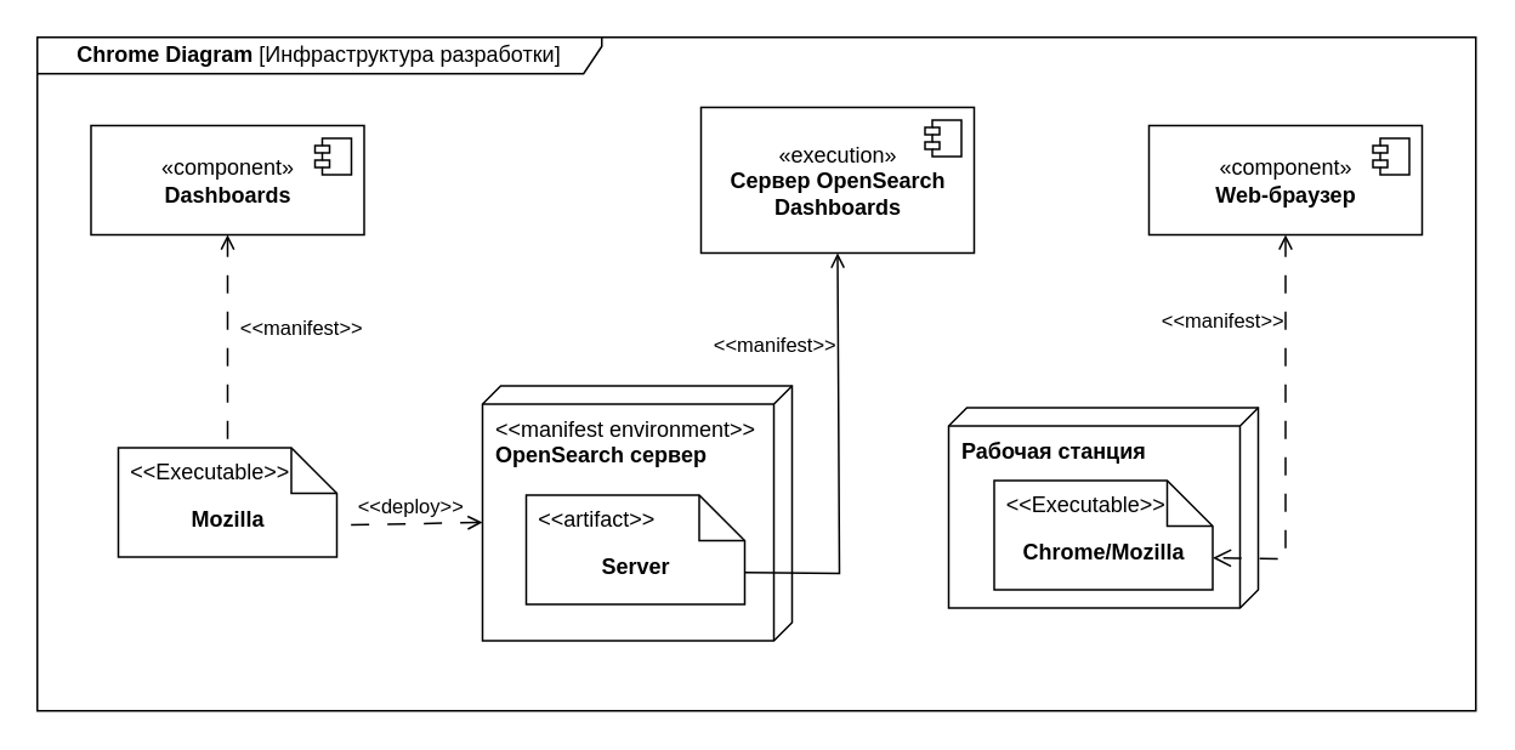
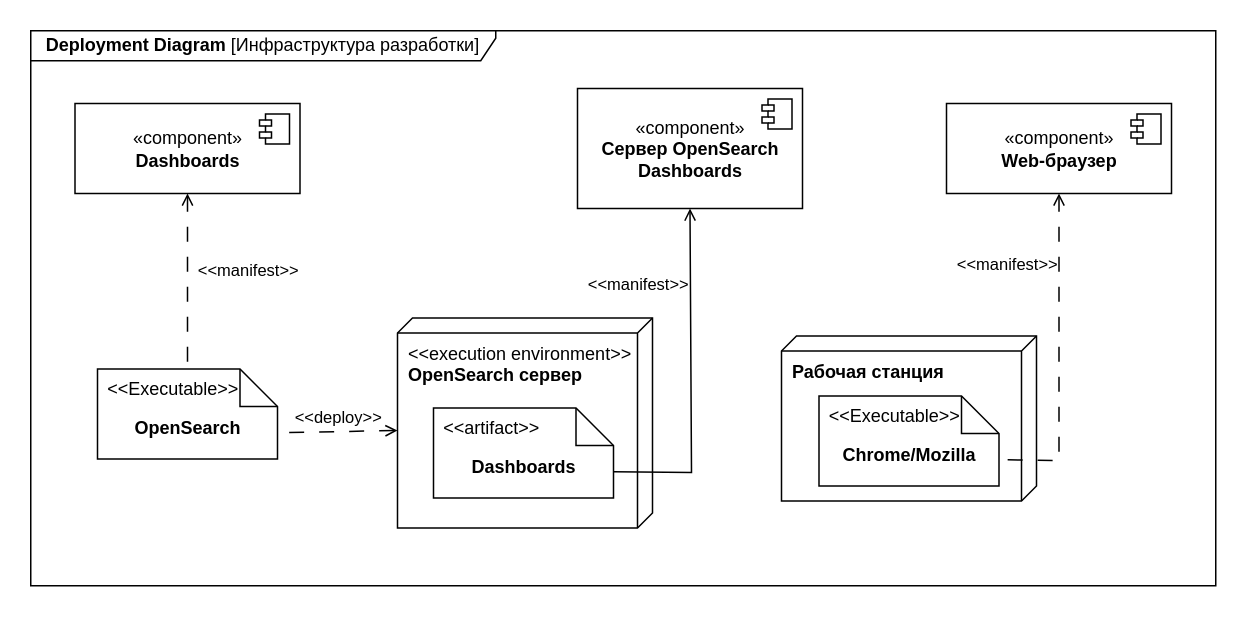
- <mxCell id="2" value="&lt;b&gt;Chrome Diagram&lt;/b&gt; [Инфраструктура разработки]" style="shape=umlFrame;whiteSpace=wrap;html=1;pointerEvents=0;recursiveResize=0;container=1;collapsible=0;width=310;height=20;" vertex="1" parent="1"><mxGeometry x="20" y="20" width="790" height="370" as="geometry" /></mxCell>
+ <mxCell id="2" value="&lt;b&gt;Deployment Diagram&lt;/b&gt; [Инфраструктура разработки]" style="shape=umlFrame;whiteSpace=wrap;html=1;pointerEvents=0;recursiveResize=0;container=1;collapsible=0;width=310;height=20;" vertex="1" parent="1"><mxGeometry x="20" y="20" width="790" height="370" as="geometry" /></mxCell>
- <mxCell id="12" value="«execution»&lt;br&gt;&lt;b&gt;Сервер OpenSearch Dashboards&lt;/b&gt;" style="html=1;dropTarget=0;whiteSpace=wrap;" vertex="1" parent="2"><mxGeometry x="364.5" y="38.5" width="150" height="80" as="geometry" /></mxCell>
+ <mxCell id="12" value="«component»&lt;br&gt;&lt;b&gt;Сервер OpenSearch Dashboards&lt;/b&gt;" style="html=1;dropTarget=0;whiteSpace=wrap;" vertex="1" parent="2"><mxGeometry x="364.5" y="38.5" width="150" height="80" as="geometry" /></mxCell>
- <mxCell id="9" value="&amp;lt;&amp;lt;manifest environment&amp;gt;&amp;gt;&lt;br&gt;&lt;b&gt;OpenSearch сервер&lt;/b&gt;" style="verticalAlign=top;align=left;shape=cube;size=10;direction=south;fontStyle=0;html=1;boundedLbl=1;spacingLeft=5;whiteSpace=wrap;" vertex="1" parent="2"><mxGeometry x="244.5" y="191.5" width="170" height="140" as="geometry" /></mxCell>
+ <mxCell id="9" value="&amp;lt;&amp;lt;execution environment&amp;gt;&amp;gt;&lt;br&gt;&lt;b&gt;OpenSearch сервер&lt;/b&gt;" style="verticalAlign=top;align=left;shape=cube;size=10;direction=south;fontStyle=0;html=1;boundedLbl=1;spacingLeft=5;whiteSpace=wrap;" vertex="1" parent="2"><mxGeometry x="244.5" y="191.5" width="170" height="140" as="geometry" /></mxCell>
- <mxCell id="17" value="&lt;b&gt;Mozilla&lt;/b&gt;" style="shape=note2;boundedLbl=1;whiteSpace=wrap;html=1;size=25;verticalAlign=top;align=center;" vertex="1" parent="2"><mxGeometry x="44.5" y="225.5" width="120" height="60" as="geometry" /></mxCell>
+ <mxCell id="17" value="&lt;b&gt;OpenSearch&lt;/b&gt;" style="shape=note2;boundedLbl=1;whiteSpace=wrap;html=1;size=25;verticalAlign=top;align=center;" vertex="1" parent="2"><mxGeometry x="44.5" y="225.5" width="120" height="60" as="geometry" /></mxCell>
- <mxCell id="8" value="&amp;lt;&amp;lt;manifest&amp;gt;&amp;gt;" style="endArrow=open;startArrow=open;endFill=0;startFill=0;endSize=8;html=1;verticalAlign=bottom;dashed=1;labelBackgroundColor=none;dashPattern=10 10;rounded=0;entryX=0;entryY=0;entryDx=120;entryDy=42.5;exitX=0.5;exitY=1;exitDx=0;exitDy=0;entryPerimeter=0;" edge="1" parent="2" source="3" target="6"><mxGeometry x="-0.482" y="-35" width="160" relative="1" as="geometry"><mxPoint x="220.5" y="228.5" as="sourcePoint" /><mxPoint x="380.5" y="228.5" as="targetPoint" /><Array as="points"><mxPoint x="685.5" y="286.5" /></Array><mxPoint as="offset" /></mxGeometry></mxCell>
+ <mxCell id="8" value="&amp;lt;&amp;lt;manifest&amp;gt;&amp;gt;" style="endArrow=none;startArrow=open;endFill=0;startFill=0;endSize=8;html=1;verticalAlign=bottom;dashed=1;labelBackgroundColor=none;dashPattern=10 10;rounded=0;entryX=0;entryY=0;entryDx=120;entryDy=42.5;exitX=0.5;exitY=1;exitDx=0;exitDy=0;entryPerimeter=0;" edge="1" parent="2" source="3" target="6"><mxGeometry x="-0.482" y="-35" width="160" relative="1" as="geometry"><mxPoint x="220.5" y="228.5" as="sourcePoint" /><mxPoint x="380.5" y="228.5" as="targetPoint" /><Array as="points"><mxPoint x="685.5" y="286.5" /></Array><mxPoint as="offset" /></mxGeometry></mxCell>
- <mxCell id="10" value="&lt;b&gt;Server&lt;/b&gt;" style="shape=note2;boundedLbl=1;whiteSpace=wrap;html=1;size=25;verticalAlign=top;align=center;" vertex="1" parent="2"><mxGeometry x="268.5" y="251.5" width="120" height="60" as="geometry" /></mxCell>
+ <mxCell id="10" value="&lt;b&gt;Dashboards&lt;/b&gt;" style="shape=note2;boundedLbl=1;whiteSpace=wrap;html=1;size=25;verticalAlign=top;align=center;" vertex="1" parent="2"><mxGeometry x="268.5" y="251.5" width="120" height="60" as="geometry" /></mxCell>
